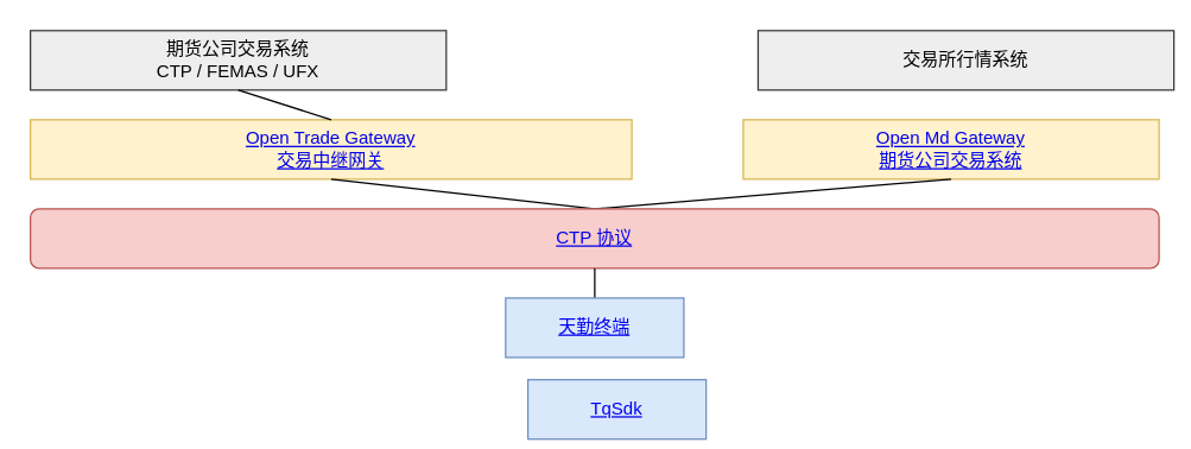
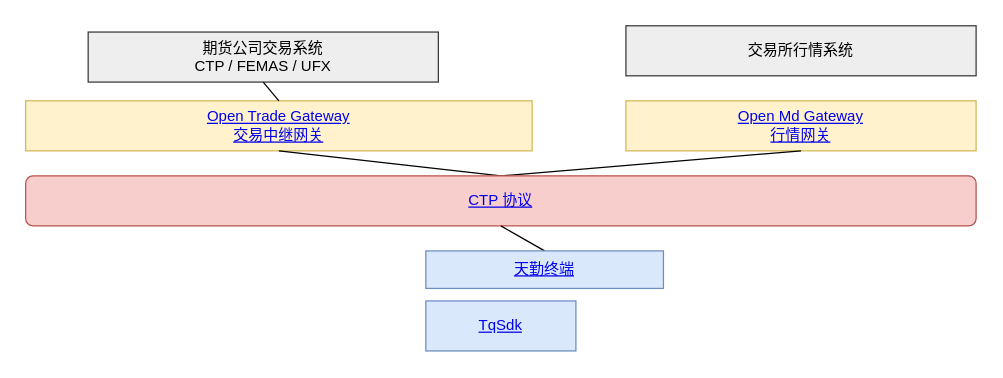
- <mxCell id="4" value="期货公司交易系统&lt;br&gt;CTP / FEMAS / UFX&lt;br&gt;" style="rounded=0;whiteSpace=wrap;html=1;fillColor=#eeeeee;strokeColor=#36393d;" parent="1" vertex="1"><mxGeometry x="20" y="20" width="280" height="40" as="geometry" /></mxCell>
+ <mxCell id="4" value="期货公司交易系统&lt;br&gt;CTP / FEMAS / UFX&lt;br&gt;" style="rounded=0;whiteSpace=wrap;html=1;fillColor=#eeeeee;strokeColor=#36393d;" parent="1" vertex="1"><mxGeometry x="70" y="25" width="280" height="40" as="geometry" /></mxCell>
- <mxCell id="5" value="交易所行情系统&lt;br&gt;" style="rounded=0;whiteSpace=wrap;html=1;fillColor=#eeeeee;strokeColor=#36393d;" parent="1" vertex="1"><mxGeometry x="510" y="20" width="280" height="40" as="geometry" /></mxCell>
+ <mxCell id="5" value="交易所行情系统&lt;br&gt;" style="rounded=0;whiteSpace=wrap;html=1;fillColor=#eeeeee;strokeColor=#36393d;" parent="1" vertex="1"><mxGeometry x="500" y="20" width="280" height="40" as="geometry" /></mxCell>
- <mxCell id="2" value="&lt;div&gt;&lt;a href=&quot;https://github.com/shinnytech/open-md-gateway&quot;&gt;Open Md Gateway&lt;/a&gt;&lt;/div&gt;&lt;div&gt;&lt;a href=&quot;https://github.com/shinnytech/open-md-gateway&quot;&gt;期货公司交易系统&lt;/a&gt;&lt;/div&gt;" style="rounded=0;whiteSpace=wrap;html=1;fillColor=#fff2cc;strokeColor=#d6b656;" parent="1" vertex="1"><mxGeometry x="500" y="80" width="280" height="40" as="geometry" /></mxCell>
+ <mxCell id="2" value="&lt;div&gt;&lt;a href=&quot;https://github.com/shinnytech/open-md-gateway&quot;&gt;Open Md Gateway&lt;/a&gt;&lt;/div&gt;&lt;div&gt;&lt;a href=&quot;https://github.com/shinnytech/open-md-gateway&quot;&gt;行情网关&lt;/a&gt;&lt;/div&gt;" style="rounded=0;whiteSpace=wrap;html=1;fillColor=#fff2cc;strokeColor=#d6b656;" parent="1" vertex="1"><mxGeometry x="500" y="80" width="280" height="40" as="geometry" /></mxCell>
- <mxCell id="11" value="&lt;a href=&quot;http://www.tq18.cn&quot;&gt;天勤终端&lt;/a&gt;" style="rounded=0;whiteSpace=wrap;html=1;fillColor=#dae8fc;strokeColor=#6c8ebf;" parent="1" vertex="1"><mxGeometry x="340" y="200" width="120" height="40" as="geometry" /></mxCell>
+ <mxCell id="11" value="&lt;a href=&quot;http://www.tq18.cn&quot;&gt;天勤终端&lt;/a&gt;" style="rounded=0;whiteSpace=wrap;html=1;fillColor=#dae8fc;strokeColor=#6c8ebf;" parent="1" vertex="1"><mxGeometry x="340" y="200" width="190" height="30" as="geometry" /></mxCell>
- <mxCell id="12" value="&lt;a href=&quot;https://github.com/shinnytech/tqsdk-python&quot;&gt;TqSdk&lt;/a&gt;&lt;br&gt;" style="rounded=0;whiteSpace=wrap;html=1;fillColor=#dae8fc;strokeColor=#6c8ebf;" parent="1" vertex="1"><mxGeometry x="355" y="255" width="120" height="40" as="geometry" /></mxCell>
+ <mxCell id="12" value="&lt;a href=&quot;https://github.com/shinnytech/tqsdk-python&quot;&gt;TqSdk&lt;/a&gt;&lt;br&gt;" style="rounded=0;whiteSpace=wrap;html=1;fillColor=#dae8fc;strokeColor=#6c8ebf;" parent="1" vertex="1"><mxGeometry x="340" y="240" width="120" height="40" as="geometry" /></mxCell>
